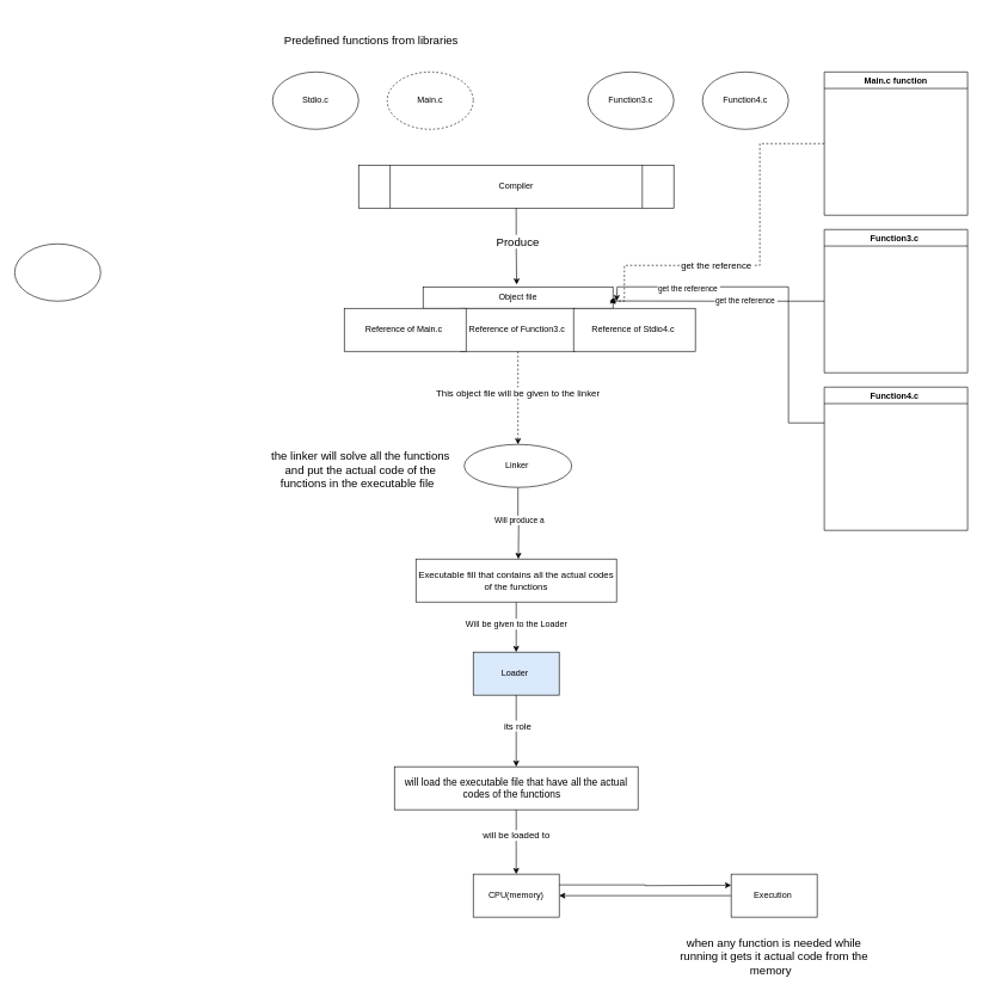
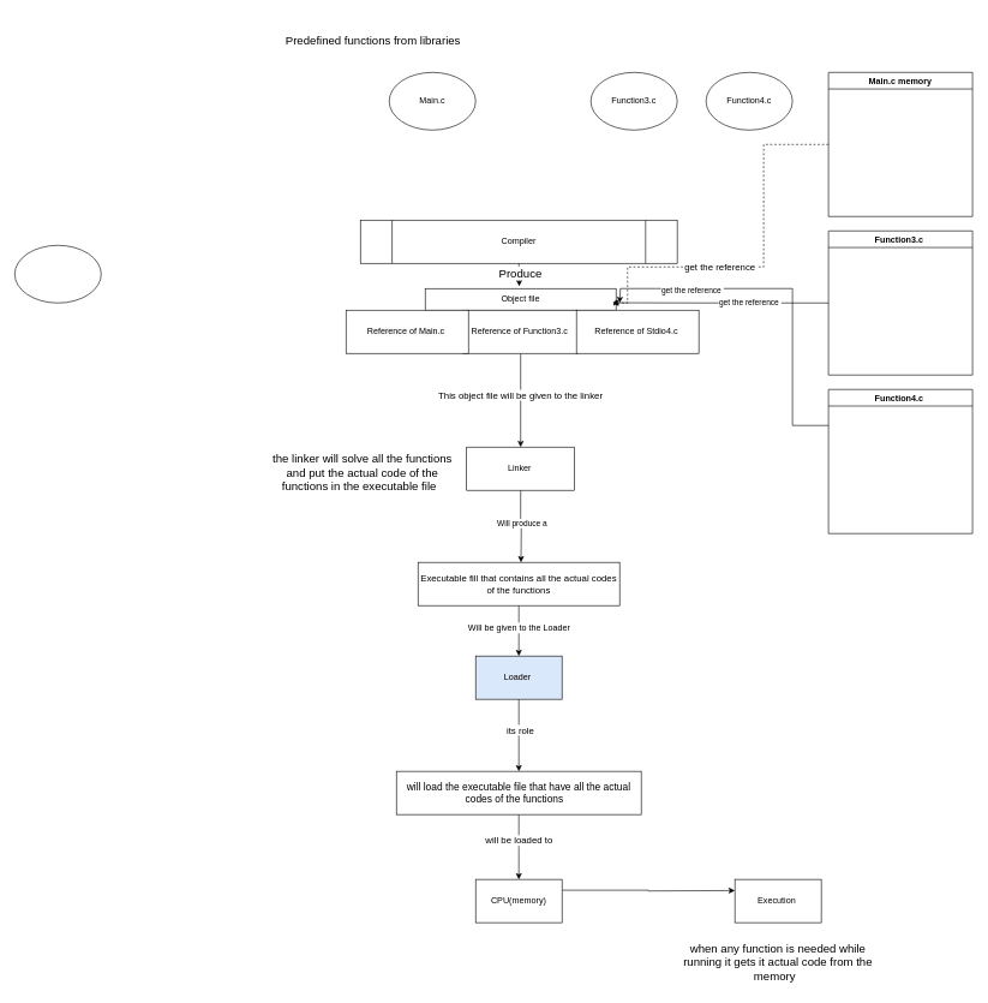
- <mxCell id="19" value="Main.c function" style="swimlane;whiteSpace=wrap;html=1;" vertex="1" parent="1"><mxGeometry x="1150" y="100" width="200" height="200" as="geometry" /></mxCell>
+ <mxCell id="19" value="Main.c memory" style="swimlane;whiteSpace=wrap;html=1;" vertex="1" parent="1"><mxGeometry x="1150" y="100" width="200" height="200" as="geometry" /></mxCell>
- <mxCell id="2" value="Stdio.c" style="ellipse;whiteSpace=wrap;html=1;" vertex="1" parent="1"><mxGeometry x="380" y="100" width="120" height="80" as="geometry" /></mxCell>
- <mxCell id="3" value="Main.c" style="ellipse;whiteSpace=wrap;html=1;dashed=1;" vertex="1" parent="1"><mxGeometry x="540" y="100" width="120" height="80" as="geometry" /></mxCell>
+ <mxCell id="3" value="Main.c" style="ellipse;whiteSpace=wrap;html=1;" vertex="1" parent="1"><mxGeometry x="540" y="100" width="120" height="80" as="geometry" /></mxCell>
- <mxCell id="7" value="Compiler" style="shape=process;whiteSpace=wrap;html=1;backgroundOutline=1;" vertex="1" parent="1"><mxGeometry x="500" y="230" width="440" height="60" as="geometry" /></mxCell>
+ <mxCell id="7" value="Compiler" style="shape=process;whiteSpace=wrap;html=1;backgroundOutline=1;" vertex="1" parent="1"><mxGeometry x="500" y="305" width="440" height="60" as="geometry" /></mxCell>
- <mxCell id="12" style="edgeStyle=orthogonalEdgeStyle;rounded=0;orthogonalLoop=1;jettySize=auto;html=1;entryX=0.5;entryY=0;entryDx=0;entryDy=0;dashed=1;" edge="1" parent="1" source="14" target="28"><mxGeometry relative="1" as="geometry" /></mxCell>
+ <mxCell id="12" style="edgeStyle=orthogonalEdgeStyle;rounded=0;orthogonalLoop=1;jettySize=auto;html=1;entryX=0.5;entryY=0;entryDx=0;entryDy=0;" edge="1" parent="1" source="14" target="28"><mxGeometry relative="1" as="geometry" /></mxCell>
- <mxCell id="28" value="Linker&amp;nbsp;" style="ellipse;whiteSpace=wrap;html=1;" vertex="1" parent="1"><mxGeometry x="647.5" y="620" width="150" height="60" as="geometry" /></mxCell>
+ <mxCell id="28" value="Linker&amp;nbsp;" style="rounded=0;whiteSpace=wrap;html=1;" vertex="1" parent="1"><mxGeometry x="647.5" y="620" width="150" height="60" as="geometry" /></mxCell>
- <mxCell id="40" style="edgeStyle=orthogonalEdgeStyle;rounded=0;orthogonalLoop=1;jettySize=auto;html=1;exitX=0;exitY=0.5;exitDx=0;exitDy=0;entryX=1;entryY=0.5;entryDx=0;entryDy=0;" edge="1" parent="1" source="41" target="39"><mxGeometry relative="1" as="geometry" /></mxCell>
